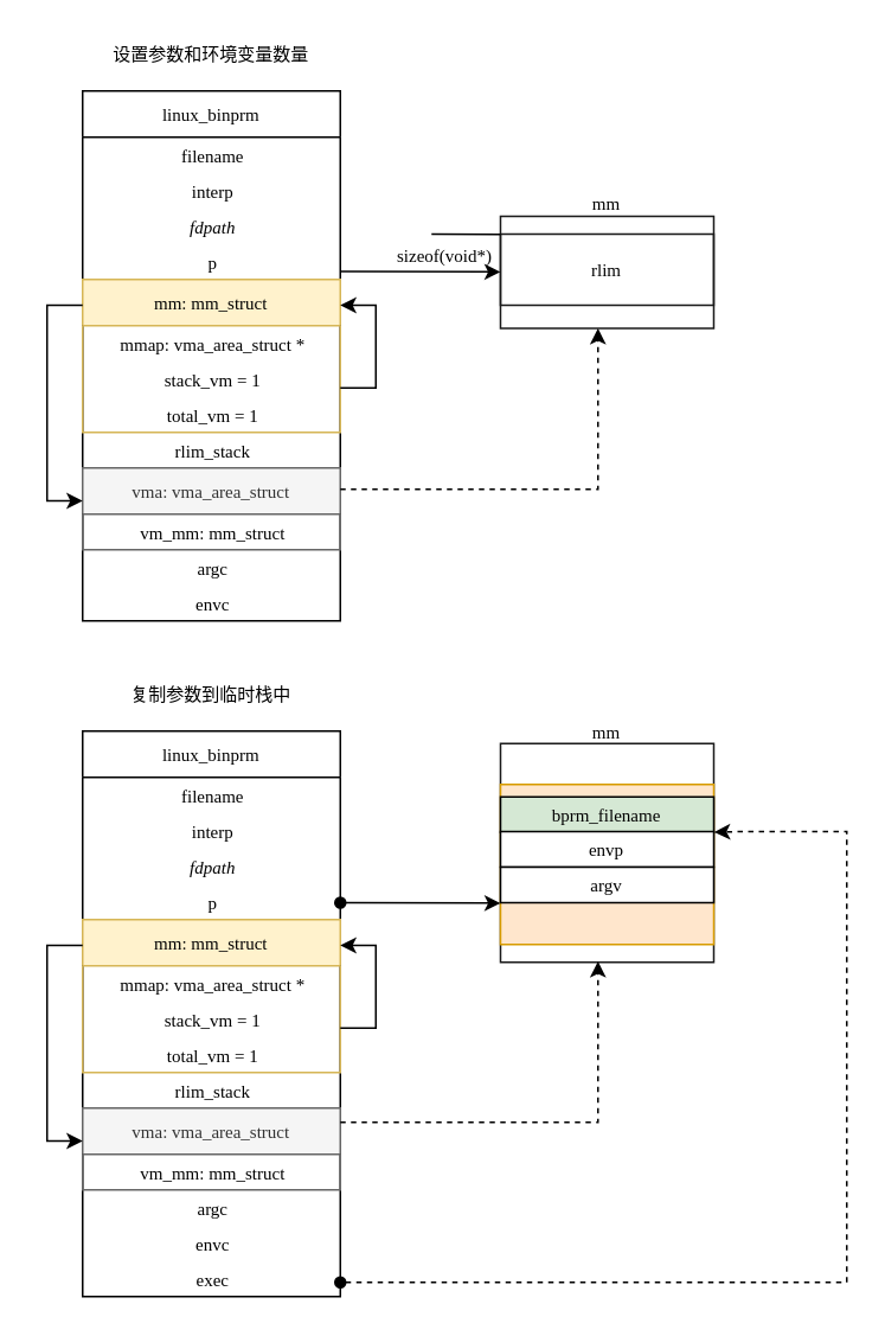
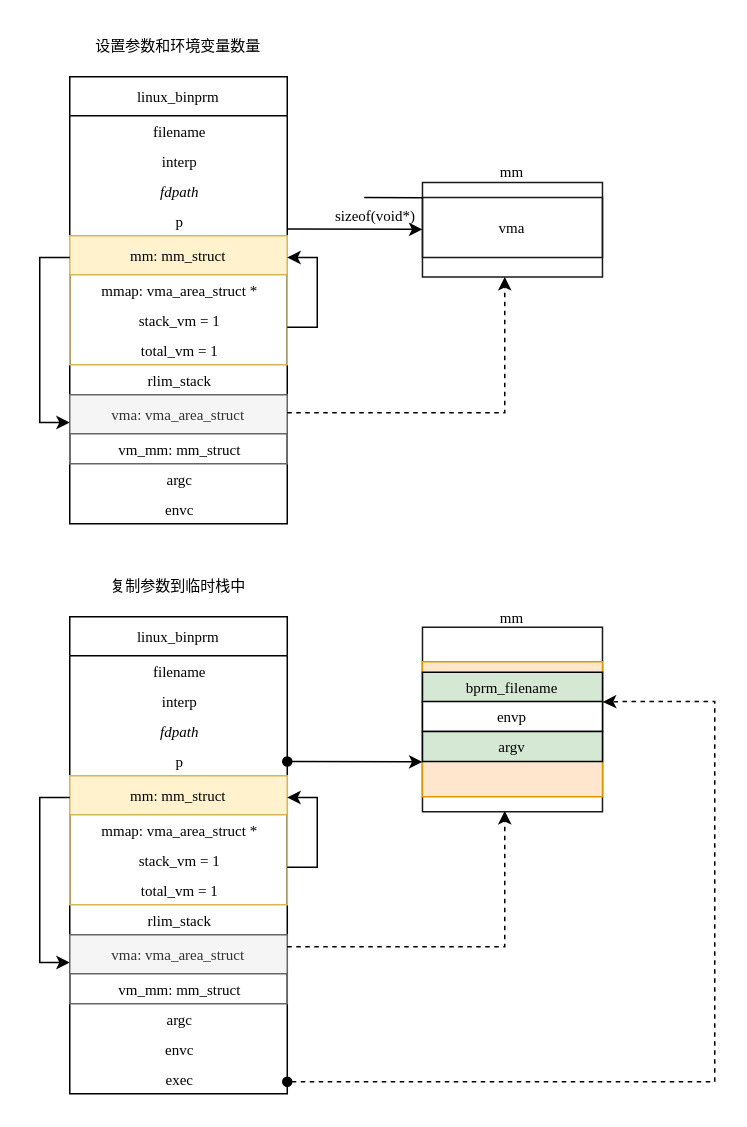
- <mxCell id="21" value="rlim" style="rounded=0;whiteSpace=wrap;html=1;fillColor=none;gradientColor=none;fontFamily=Comic Sans MS;fontSize=10;strokeColor=#1A1A1A;" parent="1" vertex="1"><mxGeometry x="281.15" y="131" width="120" height="40" as="geometry" /></mxCell>
+ <mxCell id="21" value="vma" style="rounded=0;whiteSpace=wrap;html=1;fillColor=none;gradientColor=none;fontFamily=Comic Sans MS;fontSize=10;strokeColor=#1A1A1A;" parent="1" vertex="1"><mxGeometry x="281.15" y="131" width="120" height="40" as="geometry" /></mxCell>
- <mxCell id="33" value="argv" style="rounded=0;whiteSpace=wrap;html=1;fontFamily=Comic Sans MS;fontSize=10;" vertex="1" parent="1"><mxGeometry x="281.16" y="487" width="120" height="20" as="geometry" /></mxCell>
+ <mxCell id="33" value="argv" style="rounded=0;whiteSpace=wrap;html=1;fontFamily=Comic Sans MS;fontSize=10;fillColor=#d5e8d4;" vertex="1" parent="1"><mxGeometry x="281.16" y="487" width="120" height="20" as="geometry" /></mxCell>
